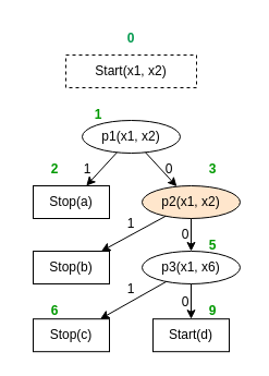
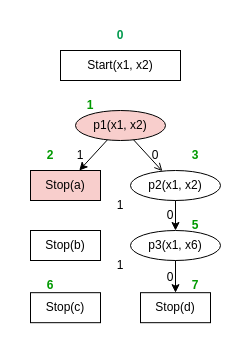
- <mxCell id="6" value="Start(x1, x2)" style="rounded=0;whiteSpace=wrap;html=1;dashed=1;" vertex="1" parent="1"><mxGeometry x="60" y="50" width="120" height="30" as="geometry" /></mxCell>
+ <mxCell id="6" value="Start(x1, x2)" style="rounded=0;whiteSpace=wrap;html=1;" vertex="1" parent="1"><mxGeometry x="60" y="50" width="120" height="30" as="geometry" /></mxCell>
- <mxCell id="7" value="p1(x1, x2)" style="ellipse;whiteSpace=wrap;html=1;" vertex="1" parent="1"><mxGeometry x="75" y="110" width="90" height="30" as="geometry" /></mxCell>
+ <mxCell id="7" value="p1(x1, x2)" style="ellipse;whiteSpace=wrap;html=1;fillColor=#f8cecc;" vertex="1" parent="1"><mxGeometry x="75" y="110" width="90" height="30" as="geometry" /></mxCell>
- <mxCell id="10" value="" style="endArrow=classic;html=1;rounded=0;" edge="1" parent="1" source="7" target="13"><mxGeometry width="50" height="50" relative="1" as="geometry"><mxPoint x="140" y="100" as="sourcePoint" /><mxPoint x="168.75" y="170" as="targetPoint" /></mxGeometry></mxCell>
+ <mxCell id="10" value="" style="endArrow=open;html=1;rounded=0;" edge="1" parent="1" source="7" target="13"><mxGeometry width="50" height="50" relative="1" as="geometry"><mxPoint x="140" y="100" as="sourcePoint" /><mxPoint x="168.75" y="170" as="targetPoint" /></mxGeometry></mxCell>
- <mxCell id="8" value="Stop(a)" style="rounded=0;whiteSpace=wrap;html=1;" vertex="1" parent="1"><mxGeometry x="30" y="170" width="70" height="30" as="geometry" /></mxCell>
+ <mxCell id="8" value="Stop(a)" style="rounded=0;whiteSpace=wrap;html=1;fillColor=#f8cecc;" vertex="1" parent="1"><mxGeometry x="30" y="170" width="70" height="30" as="geometry" /></mxCell>
- <mxCell id="13" value="p2(x1, x2)" style="ellipse;whiteSpace=wrap;html=1;fillColor=#ffe6cc;" vertex="1" parent="1"><mxGeometry x="130" y="170" width="90" height="30" as="geometry" /></mxCell>
+ <mxCell id="13" value="p2(x1, x2)" style="ellipse;whiteSpace=wrap;html=1;" vertex="1" parent="1"><mxGeometry x="130" y="170" width="90" height="30" as="geometry" /></mxCell>
- <mxCell id="12" value="" style="endArrow=classic;html=1;rounded=0;" edge="1" parent="1" source="13" target="11"><mxGeometry width="50" height="50" relative="1" as="geometry"><mxPoint x="95" y="250" as="sourcePoint" /><mxPoint x="88.75" y="230" as="targetPoint" /></mxGeometry></mxCell>
- <mxCell id="16" value="" style="endArrow=classic;html=1;rounded=0;startArrow=none;" edge="1" parent="1" source="14" target="15"><mxGeometry width="50" height="50" relative="1" as="geometry"><mxPoint x="151.639" y="260" as="sourcePoint" /><mxPoint x="88.75" y="292.18" as="targetPoint" /></mxGeometry></mxCell>
- <mxCell id="28" value="&lt;font color=&quot;#009900&quot;&gt;&lt;b&gt;9&lt;/b&gt;&lt;/font&gt;" style="text;html=1;strokeColor=none;fillColor=none;align=center;verticalAlign=middle;whiteSpace=wrap;rounded=0;" vertex="1" parent="1"><mxGeometry x="165" y="270" width="60" height="30" as="geometry" /></mxCell>
+ <mxCell id="28" value="&lt;font color=&quot;#009900&quot;&gt;&lt;b&gt;7&lt;/b&gt;&lt;/font&gt;" style="text;html=1;strokeColor=none;fillColor=none;align=center;verticalAlign=middle;whiteSpace=wrap;rounded=0;" vertex="1" parent="1"><mxGeometry x="165" y="270" width="60" height="30" as="geometry" /></mxCell>
- <mxCell id="17" value="Start(d)" style="rounded=0;whiteSpace=wrap;html=1;" vertex="1" parent="1"><mxGeometry x="140" y="292.18" width="70" height="30" as="geometry" /></mxCell>
+ <mxCell id="17" value="Stop(d)" style="rounded=0;whiteSpace=wrap;html=1;" vertex="1" parent="1"><mxGeometry x="140" y="292.18" width="70" height="30" as="geometry" /></mxCell>
